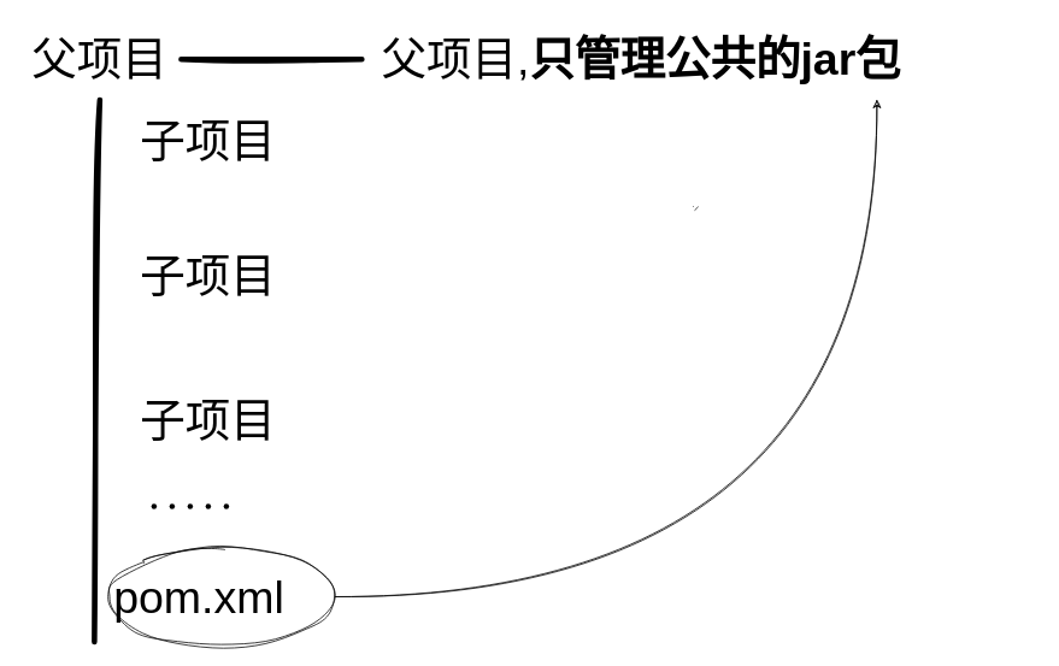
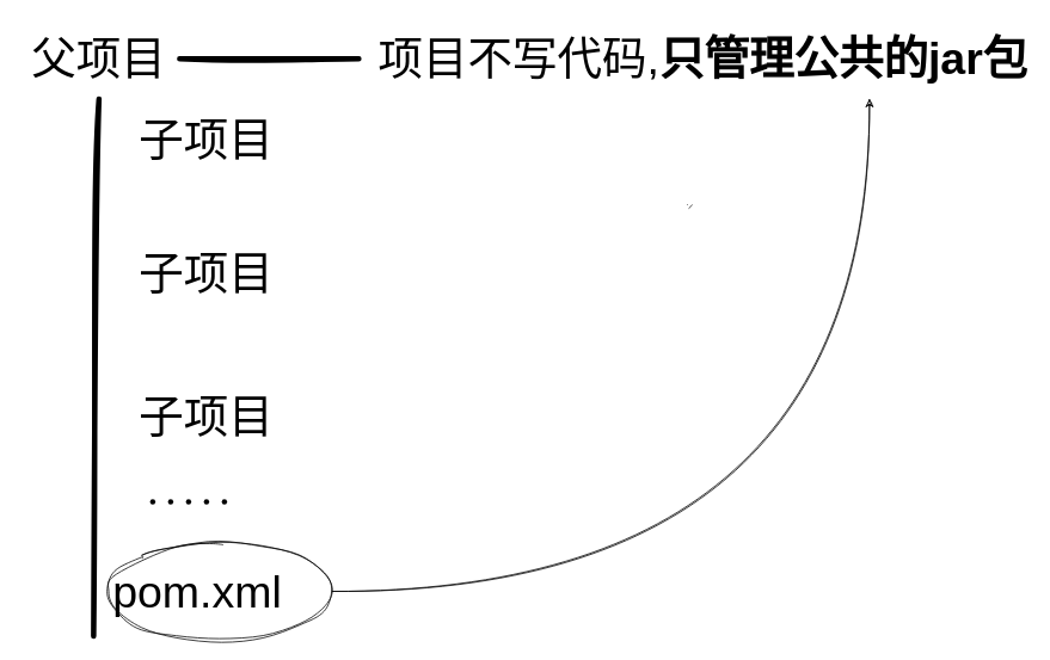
- <mxCell id="10" value="&lt;font face=&quot;Helvetica&quot; style=&quot;font-size: 50px;&quot;&gt;父项目,&lt;b&gt;只管理公共的jar包&lt;/b&gt;&lt;/font&gt;" style="text;html=1;align=left;verticalAlign=middle;whiteSpace=wrap;rounded=0;fontFamily=Architects Daughter;fontSource=https%3A%2F%2Ffonts.googleapis.com%2Fcss%3Ffamily%3DArchitects%2BDaughter;" vertex="1" parent="1"><mxGeometry x="420" y="20" width="730" height="90" as="geometry" /></mxCell>
+ <mxCell id="10" value="&lt;font face=&quot;Helvetica&quot; style=&quot;font-size: 50px;&quot;&gt;项目不写代码,&lt;b&gt;只管理公共的jar包&lt;/b&gt;&lt;/font&gt;" style="text;html=1;align=left;verticalAlign=middle;whiteSpace=wrap;rounded=0;fontFamily=Architects Daughter;fontSource=https%3A%2F%2Ffonts.googleapis.com%2Fcss%3Ffamily%3DArchitects%2BDaughter;" vertex="1" parent="1"><mxGeometry x="420" y="20" width="730" height="90" as="geometry" /></mxCell>
